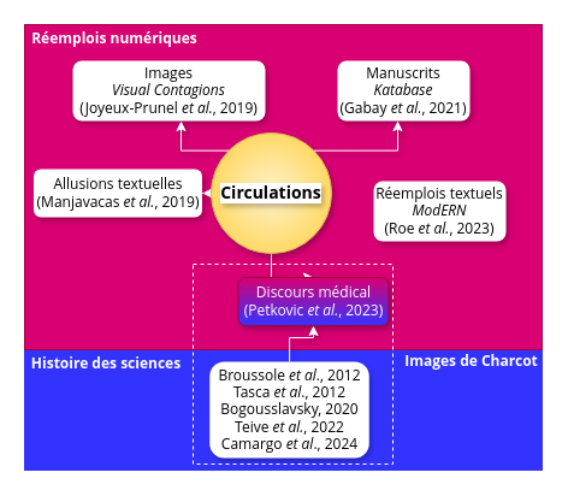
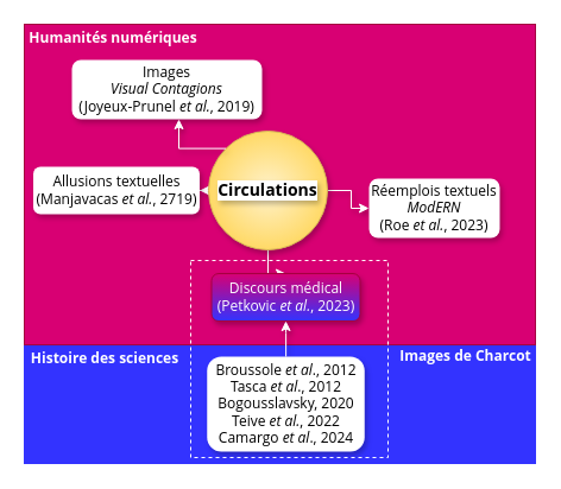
- <mxCell id="15" value="&lt;font color=&quot;#ffffff&quot;&gt;Réemplois numériques&lt;/font&gt;" style="text;html=1;align=center;verticalAlign=middle;whiteSpace=wrap;rounded=0;fontFamily=Open Sans;fontStyle=1;fontSource=https%3A%2F%2Ffonts.googleapis.com%2Fcss%3Ffamily%3DOpen%2BSans;shadow=1;" parent="1" vertex="1"><mxGeometry x="21.5" y="20" width="146" height="24" as="geometry" /></mxCell>
+ <mxCell id="15" value="&lt;font color=&quot;#ffffff&quot;&gt;Humanités numériques&lt;/font&gt;" style="text;html=1;align=center;verticalAlign=middle;whiteSpace=wrap;rounded=0;fontFamily=Open Sans;fontStyle=1;fontSource=https%3A%2F%2Ffonts.googleapis.com%2Fcss%3Ffamily%3DOpen%2BSans;shadow=1;" parent="1" vertex="1"><mxGeometry x="21.5" y="20" width="146" height="24" as="geometry" /></mxCell>
- <mxCell id="4" value="&lt;div&gt;Manuscrits&lt;/div&gt;&lt;div&gt;&lt;i&gt;Katabase&lt;/i&gt;&lt;br&gt;&lt;/div&gt;&lt;div&gt;(Gabay &lt;i&gt;et al.&lt;/i&gt;, 2021)&lt;br&gt;&lt;/div&gt;" style="rounded=1;whiteSpace=wrap;html=1;fontFamily=Open Sans;fontSource=https%3A%2F%2Ffonts.googleapis.com%2Fcss%3Ffamily%3DOpen%2BSans;strokeColor=none;shadow=1;" parent="1" vertex="1"><mxGeometry x="280" y="50" width="110" height="50" as="geometry" /></mxCell>
- <mxCell id="14" value="" style="edgeStyle=orthogonalEdgeStyle;rounded=0;orthogonalLoop=1;jettySize=auto;html=1;exitX=1;exitY=0;exitDx=0;exitDy=0;fontFamily=Open Sans;fontSource=https%3A%2F%2Ffonts.googleapis.com%2Fcss%3Ffamily%3DOpen%2BSans;strokeColor=#FFFFFF;shadow=1;" parent="1" source="8" target="4" edge="1"><mxGeometry relative="1" as="geometry"><mxPoint x="280" y="160" as="sourcePoint" /><mxPoint x="300" y="160" as="targetPoint" /><Array as="points"><mxPoint x="330" y="125" /></Array></mxGeometry></mxCell>
- <mxCell id="10" value="&lt;div&gt;Allusions textuelles&lt;br&gt;&lt;/div&gt;&lt;div&gt;(Manjavacas &lt;i&gt;et al.&lt;/i&gt;, 2019)&lt;br&gt;&lt;/div&gt;" style="rounded=1;whiteSpace=wrap;html=1;fontFamily=Open Sans;fontSource=https%3A%2F%2Ffonts.googleapis.com%2Fcss%3Ffamily%3DOpen%2BSans;strokeColor=none;shadow=1;" parent="1" vertex="1"><mxGeometry x="27.5" y="140" width="140" height="40" as="geometry" /></mxCell>
+ <mxCell id="10" value="&lt;div&gt;Allusions textuelles&lt;br&gt;&lt;/div&gt;&lt;div&gt;(Manjavacas &lt;i&gt;et al.&lt;/i&gt;, 2719)&lt;br&gt;&lt;/div&gt;" style="rounded=1;whiteSpace=wrap;html=1;fontFamily=Open Sans;fontSource=https%3A%2F%2Ffonts.googleapis.com%2Fcss%3Ffamily%3DOpen%2BSans;strokeColor=none;shadow=1;" parent="1" vertex="1"><mxGeometry x="27.5" y="140" width="140" height="40" as="geometry" /></mxCell>
+ <mxCell id="6" value="" style="edgeStyle=orthogonalEdgeStyle;rounded=0;orthogonalLoop=1;jettySize=auto;html=1;fontFamily=Open Sans;fontSource=https%3A%2F%2Ffonts.googleapis.com%2Fcss%3Ffamily%3DOpen%2BSans;strokeColor=#FFFFFF;shadow=1;" parent="1" source="8" target="11" edge="1"><mxGeometry relative="1" as="geometry" /></mxCell>
- <mxCell id="12" value="&lt;div&gt;Discours médical&lt;/div&gt;&lt;div&gt;(Petkovic &lt;i&gt;et al.&lt;/i&gt;, 2023)&lt;br&gt;&lt;/div&gt;" style="rounded=1;whiteSpace=wrap;html=1;fillColor=#d80073;fontColor=#ffffff;strokeColor=#A50040;gradientColor=#3333FF;fontFamily=Open Sans;fontSource=https%3A%2F%2Ffonts.googleapis.com%2Fcss%3Ffamily%3DOpen%2BSans;shadow=1;" parent="1" vertex="1"><mxGeometry x="197.5" y="230" width="125" height="40" as="geometry" /></mxCell>
+ <mxCell id="12" value="&lt;div&gt;Discours médical&lt;/div&gt;&lt;div&gt;(Petkovic &lt;i&gt;et al.&lt;/i&gt;, 2023)&lt;br&gt;&lt;/div&gt;" style="rounded=1;whiteSpace=wrap;html=1;fillColor=#d80073;fontColor=#ffffff;strokeColor=#A50040;gradientColor=#3333FF;fontFamily=Open Sans;fontSource=https%3A%2F%2Ffonts.googleapis.com%2Fcss%3Ffamily%3DOpen%2BSans;shadow=1;" parent="1" vertex="1"><mxGeometry x="177.5" y="230" width="125" height="40" as="geometry" /></mxCell>
